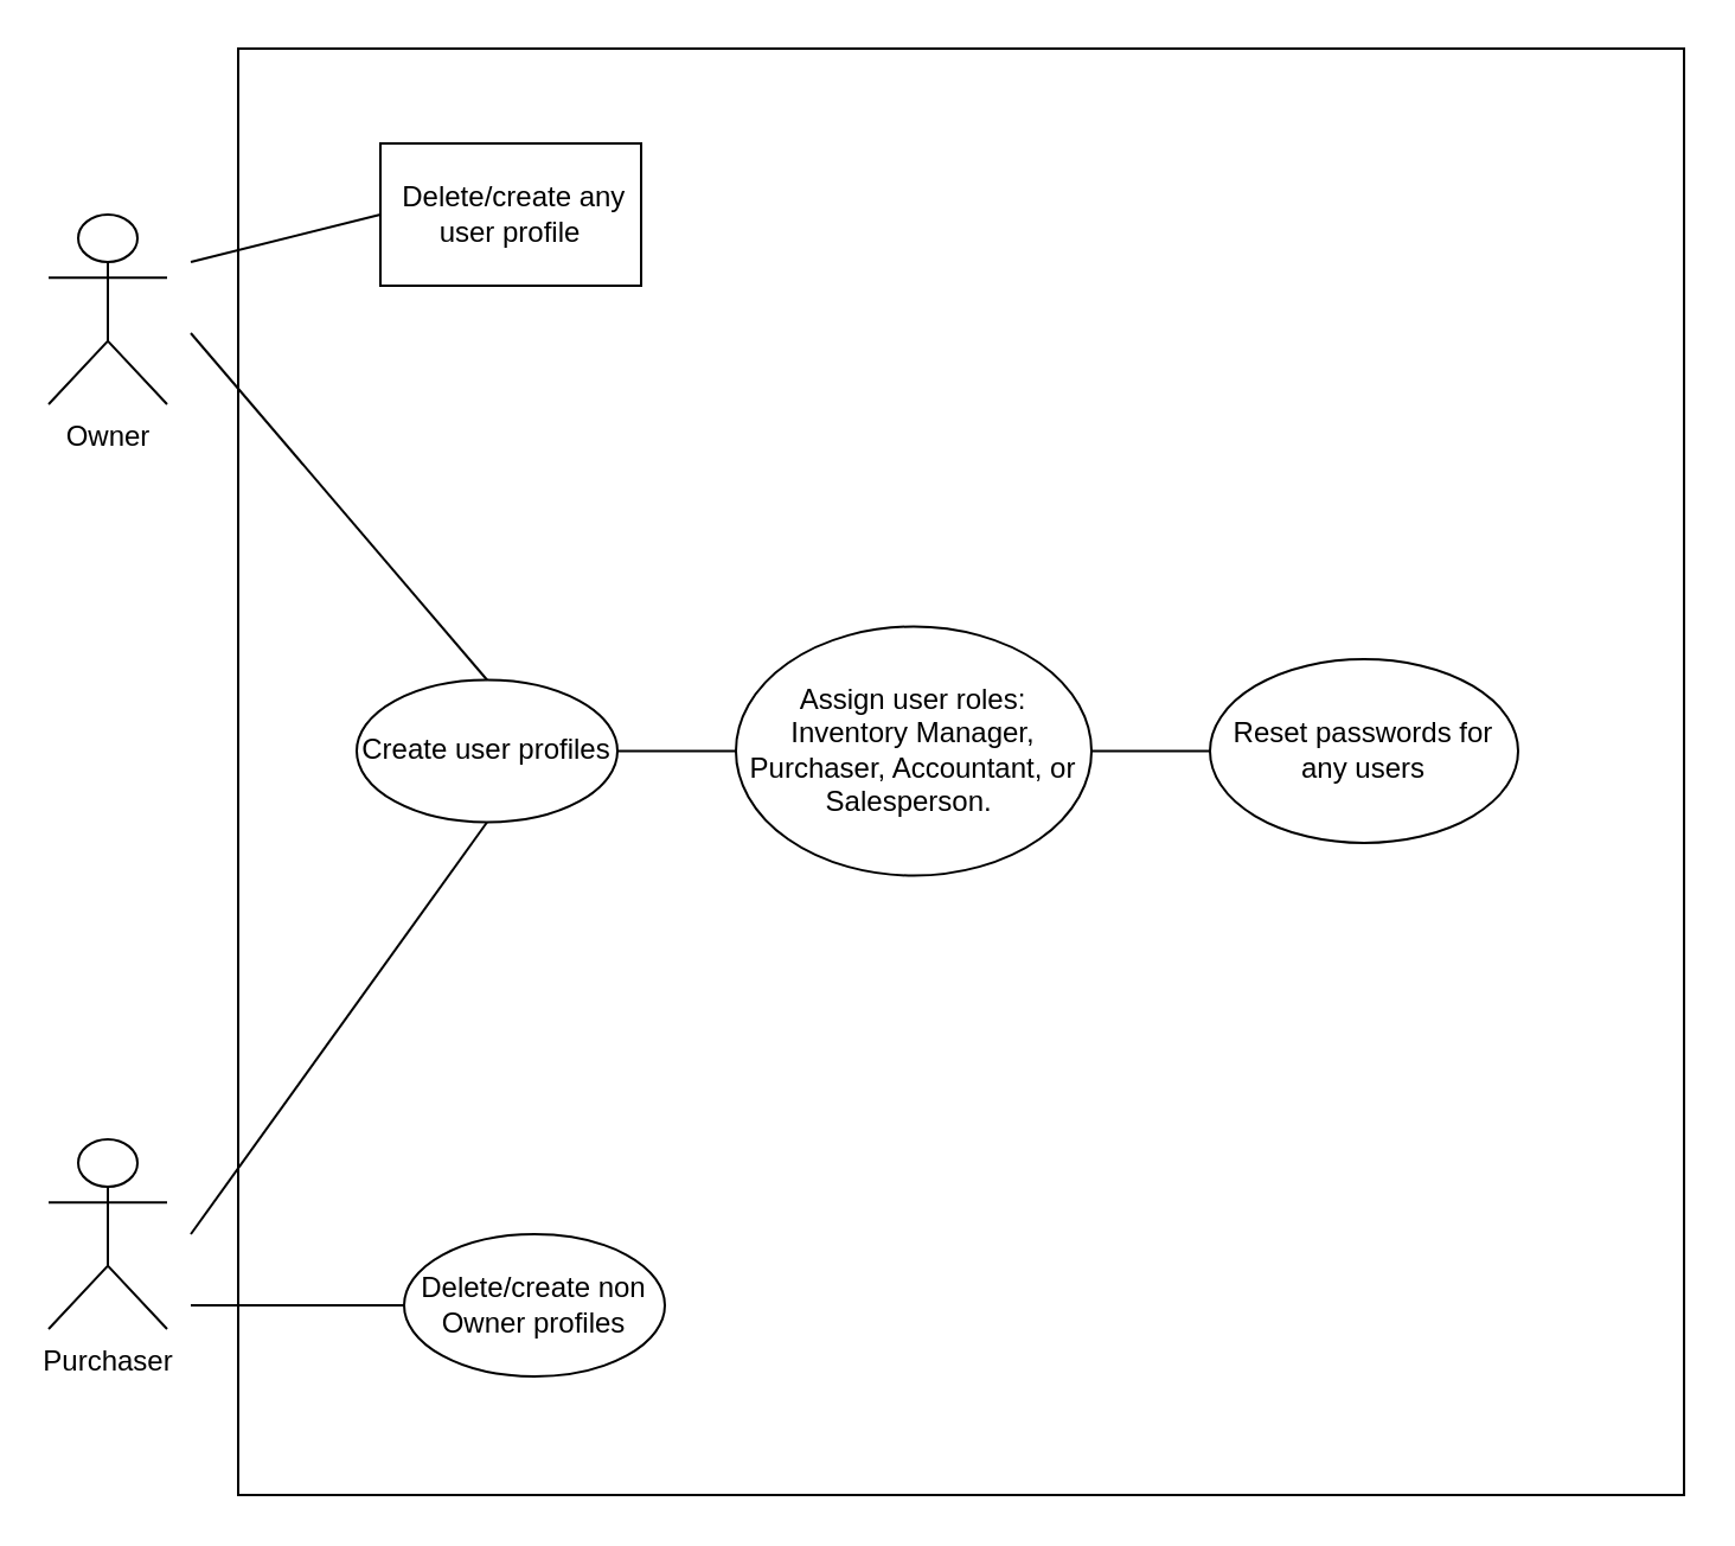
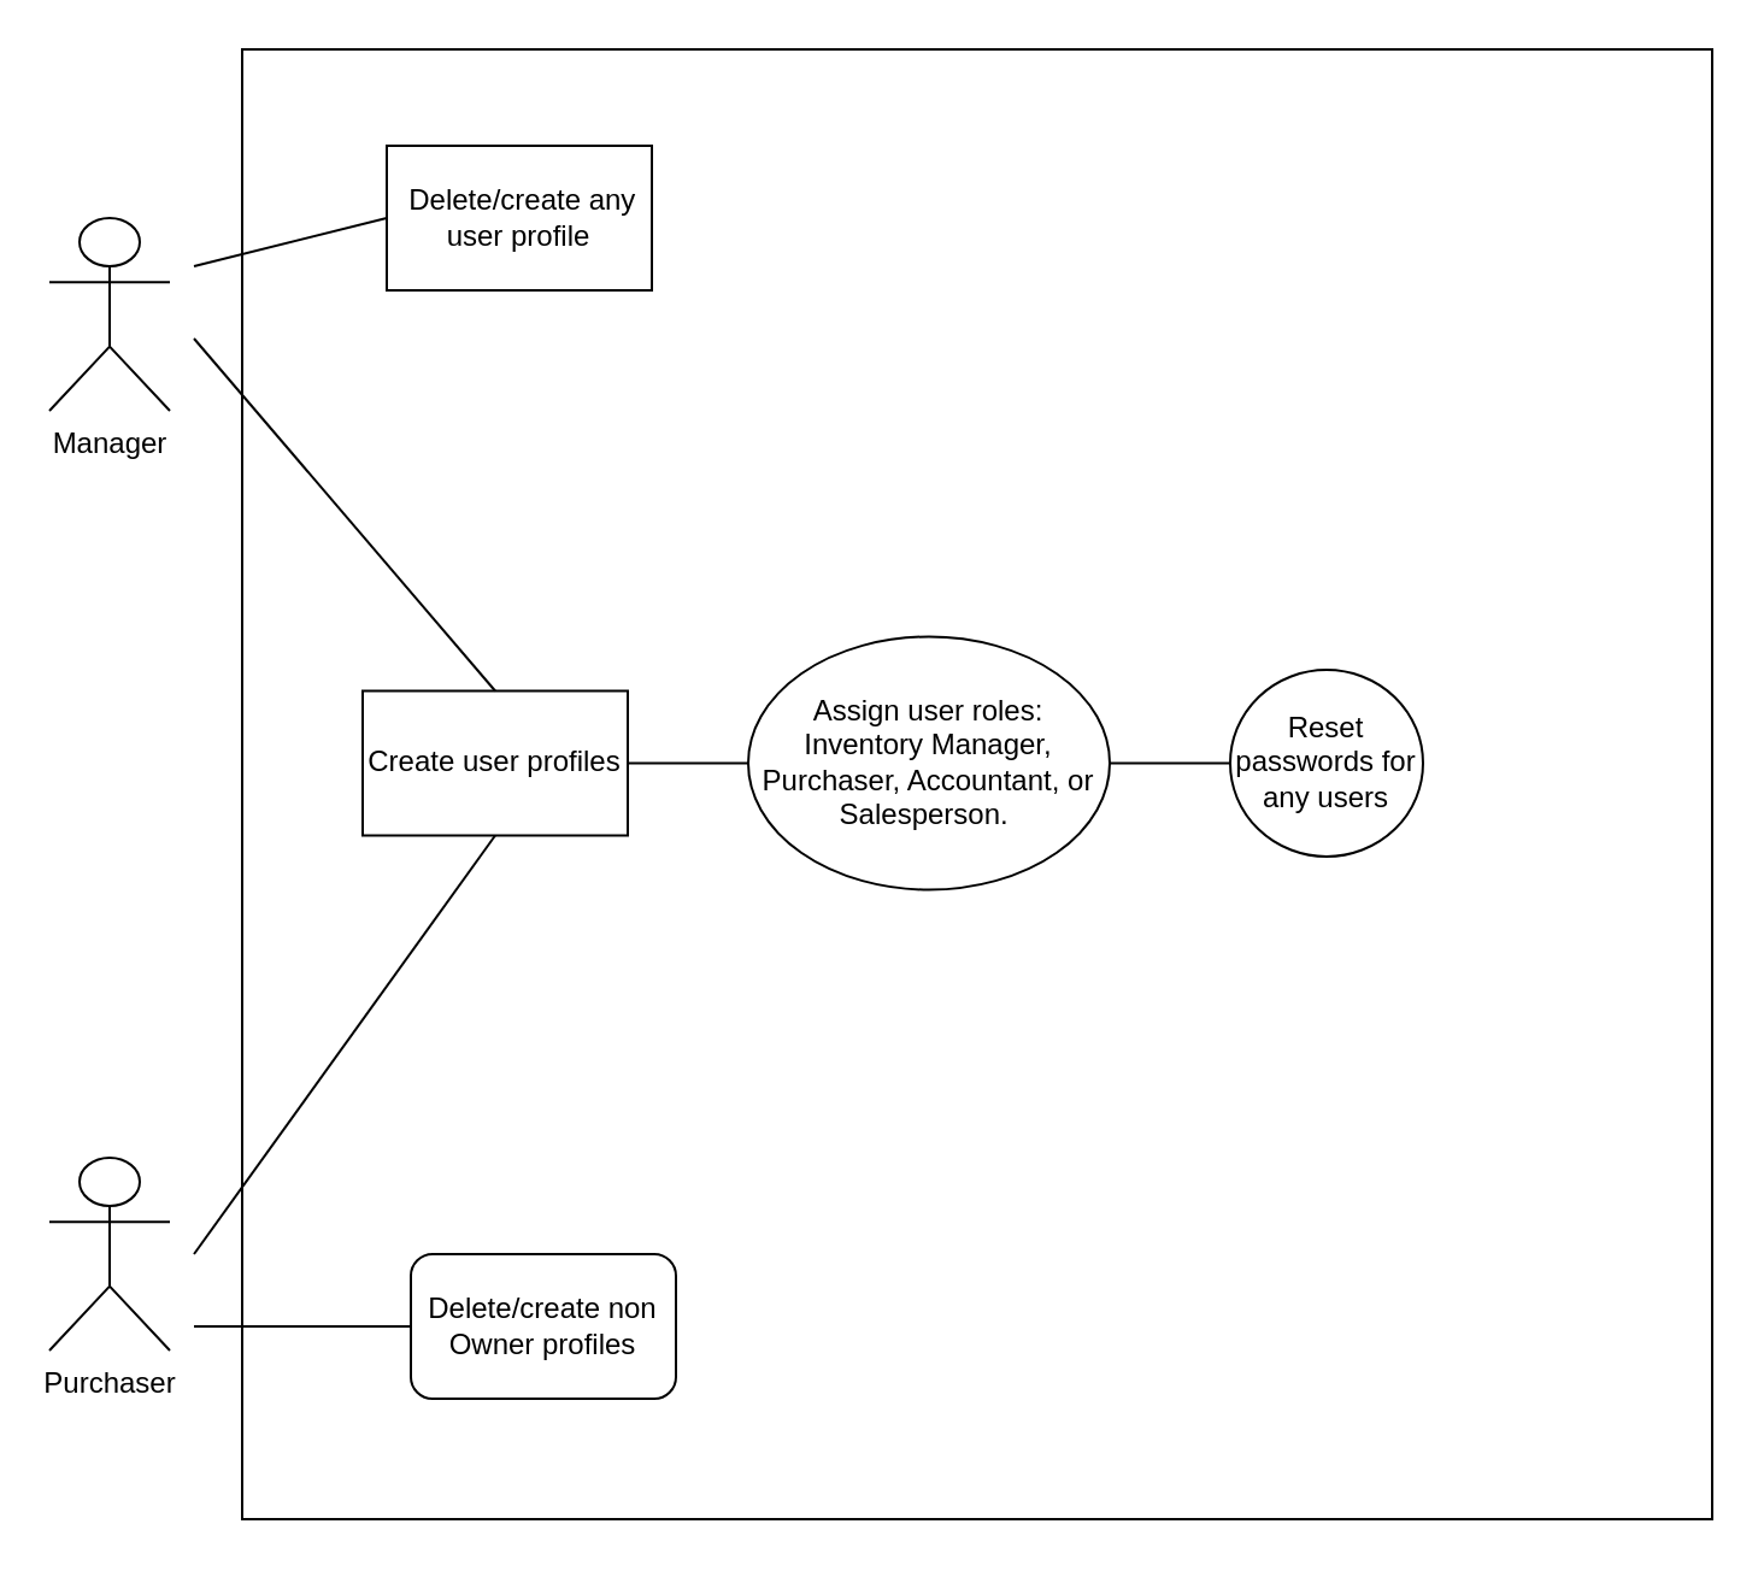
- <mxCell id="4" value="Owner&lt;br&gt;" style="shape=umlActor;verticalLabelPosition=bottom;verticalAlign=top;html=1;" vertex="1" parent="1"><mxGeometry x="20" y="90" width="50" height="80" as="geometry" /></mxCell>
+ <mxCell id="4" value="Manager&lt;br&gt;" style="shape=umlActor;verticalLabelPosition=bottom;verticalAlign=top;html=1;" vertex="1" parent="1"><mxGeometry x="20" y="90" width="50" height="80" as="geometry" /></mxCell>
- <mxCell id="5" value="Create user profiles" style="ellipse;whiteSpace=wrap;html=1;" vertex="1" parent="1"><mxGeometry x="150" y="286.25" width="110" height="60" as="geometry" /></mxCell>
+ <mxCell id="5" value="Create user profiles" style="whiteSpace=wrap;html=1;rounded=0;" vertex="1" parent="1"><mxGeometry x="150" y="286.25" width="110" height="60" as="geometry" /></mxCell>
- <mxCell id="14" value="Reset passwords for any users" style="ellipse;whiteSpace=wrap;html=1;" vertex="1" parent="1"><mxGeometry x="510" y="277.5" width="130" height="77.5" as="geometry" /></mxCell>
+ <mxCell id="14" value="Reset passwords for any users" style="ellipse;whiteSpace=wrap;html=1;" vertex="1" parent="1"><mxGeometry x="510" y="277.5" width="80" height="77.5" as="geometry" /></mxCell>
- <mxCell id="8" value="Delete/create non Owner profiles" style="ellipse;whiteSpace=wrap;html=1;" vertex="1" parent="1"><mxGeometry x="170" y="520" width="110" height="60" as="geometry" /></mxCell>
+ <mxCell id="8" value="Delete/create non Owner profiles" style="whiteSpace=wrap;html=1;rounded=1;" vertex="1" parent="1"><mxGeometry x="170" y="520" width="110" height="60" as="geometry" /></mxCell>
